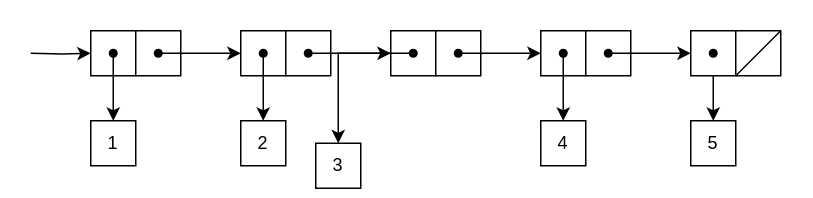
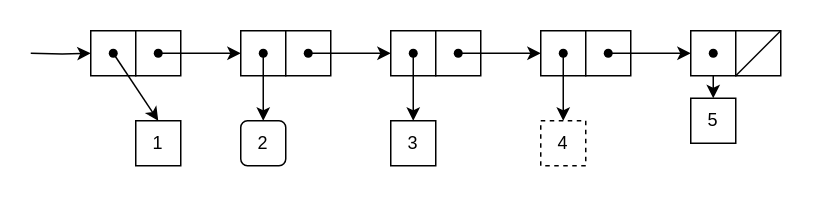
- <mxCell id="2" value="1" style="rounded=0;whiteSpace=wrap;html=1;" parent="1" vertex="1"><mxGeometry x="60" y="80" width="30" height="30" as="geometry" /></mxCell>
+ <mxCell id="2" value="1" style="rounded=0;whiteSpace=wrap;html=1;" parent="1" vertex="1"><mxGeometry x="90" y="80" width="30" height="30" as="geometry" /></mxCell>
- <mxCell id="3" value="2" style="rounded=0;whiteSpace=wrap;html=1;" parent="1" vertex="1"><mxGeometry x="160" y="80" width="30" height="30" as="geometry" /></mxCell>
+ <mxCell id="3" value="2" style="whiteSpace=wrap;html=1;rounded=1;" parent="1" vertex="1"><mxGeometry x="160" y="80" width="30" height="30" as="geometry" /></mxCell>
- <mxCell id="27" value="4" style="rounded=0;whiteSpace=wrap;html=1;" parent="1" vertex="1"><mxGeometry x="360" y="80" width="30" height="30" as="geometry" /></mxCell>
+ <mxCell id="27" value="4" style="rounded=0;whiteSpace=wrap;html=1;dashed=1;" parent="1" vertex="1"><mxGeometry x="360" y="80" width="30" height="30" as="geometry" /></mxCell>
- <mxCell id="28" value="5" style="rounded=0;whiteSpace=wrap;html=1;" parent="1" vertex="1"><mxGeometry x="460" y="80" width="30" height="30" as="geometry" /></mxCell>
+ <mxCell id="28" value="5" style="rounded=0;whiteSpace=wrap;html=1;" parent="1" vertex="1"><mxGeometry x="460" y="65" width="30" height="30" as="geometry" /></mxCell>
- <mxCell id="26" value="3" style="rounded=0;whiteSpace=wrap;html=1;" parent="1" vertex="1"><mxGeometry x="210" y="95" width="30" height="30" as="geometry" /></mxCell>
+ <mxCell id="26" value="3" style="rounded=0;whiteSpace=wrap;html=1;" parent="1" vertex="1"><mxGeometry x="260" y="80" width="30" height="30" as="geometry" /></mxCell>
